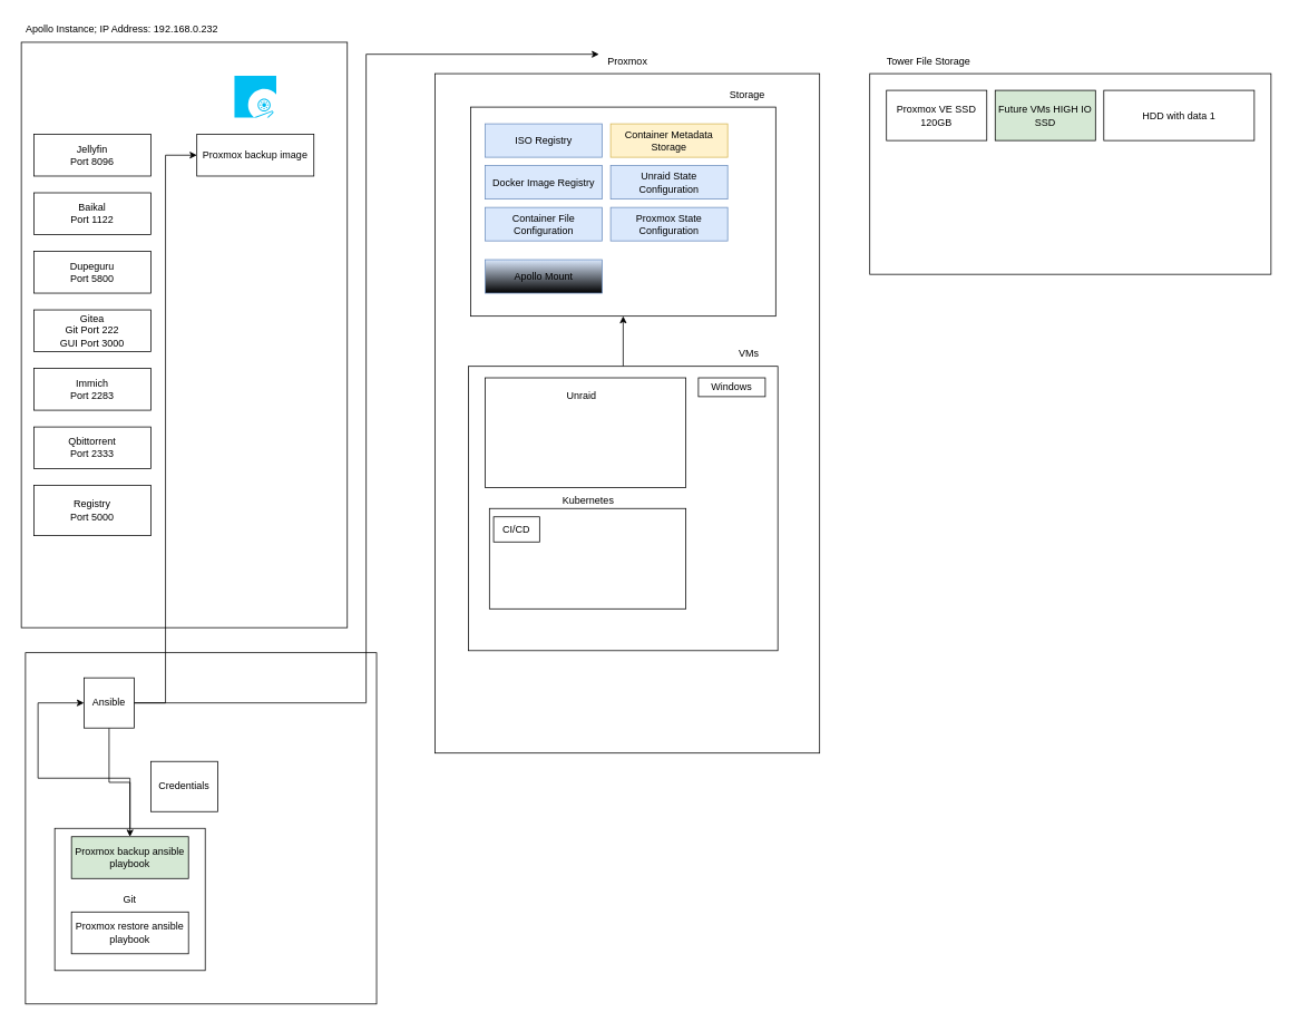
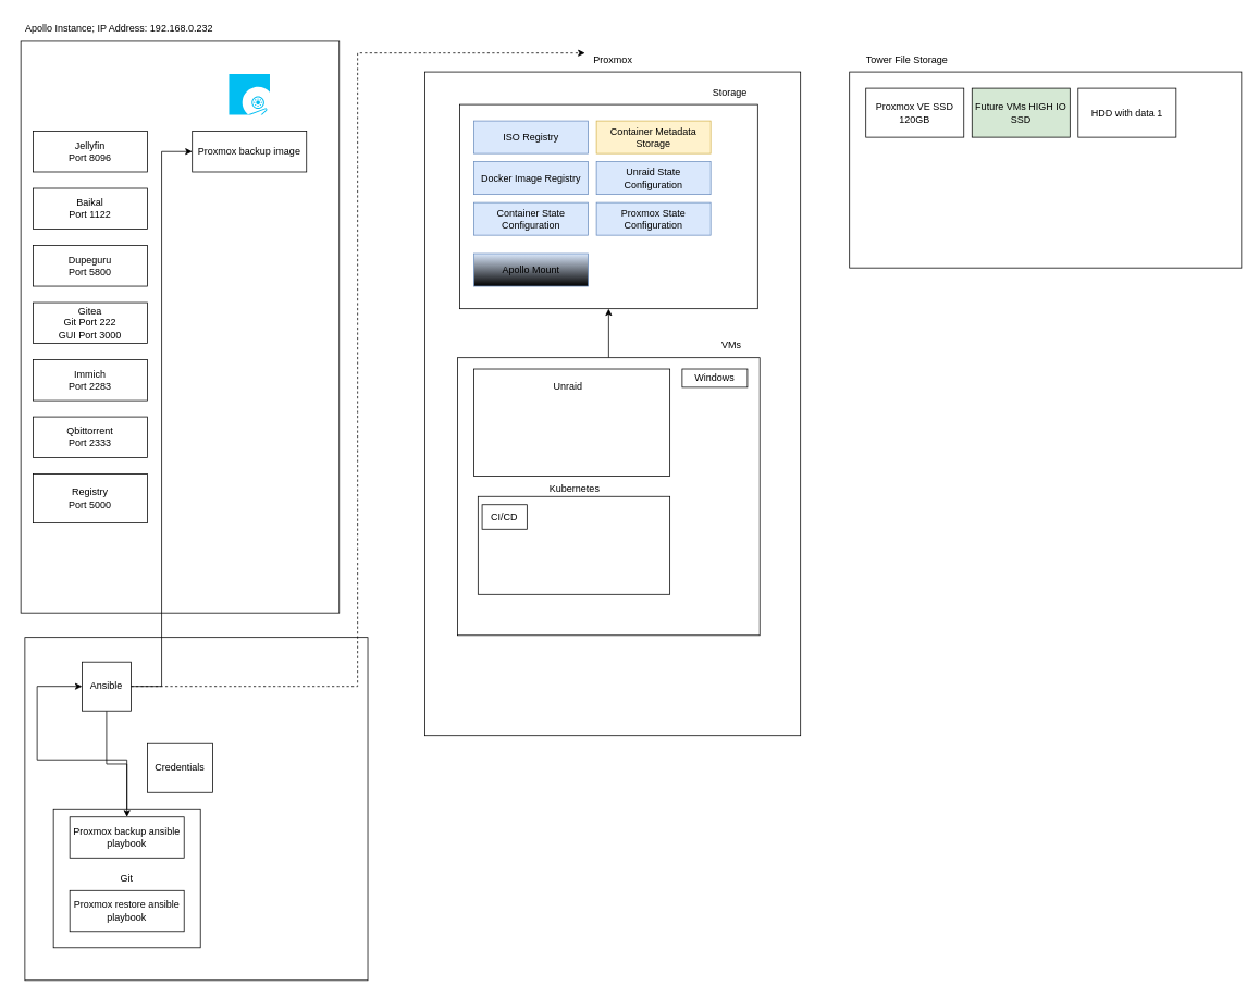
- <mxCell id="42" value="HDD with data 1" style="rounded=0;whiteSpace=wrap;html=1;" vertex="1" parent="1"><mxGeometry x="1320" y="107.5" width="180" height="60" as="geometry" /></mxCell>
+ <mxCell id="42" value="HDD with data 1" style="rounded=0;whiteSpace=wrap;html=1;" vertex="1" parent="1"><mxGeometry x="1320" y="107.5" width="120" height="60" as="geometry" /></mxCell>
- <mxCell id="36" value="Container File Configuration" style="rounded=0;whiteSpace=wrap;html=1;fillColor=#dae8fc;strokeColor=#6c8ebf;" vertex="1" parent="1"><mxGeometry x="580" y="247.5" width="140" height="40" as="geometry" /></mxCell>
+ <mxCell id="36" value="Container State Configuration" style="rounded=0;whiteSpace=wrap;html=1;fillColor=#dae8fc;strokeColor=#6c8ebf;" vertex="1" parent="1"><mxGeometry x="580" y="247.5" width="140" height="40" as="geometry" /></mxCell>
- <mxCell id="43" style="edgeStyle=orthogonalEdgeStyle;rounded=0;orthogonalLoop=1;jettySize=auto;html=1;entryX=0.014;entryY=0.228;entryDx=0;entryDy=0;entryPerimeter=0;" edge="1" parent="1" source="18" target="19"><mxGeometry relative="1" as="geometry" /></mxCell>
+ <mxCell id="43" style="edgeStyle=orthogonalEdgeStyle;rounded=0;orthogonalLoop=1;jettySize=auto;html=1;entryX=0.014;entryY=0.228;entryDx=0;entryDy=0;entryPerimeter=0;dashed=1;" edge="1" parent="1" source="18" target="19"><mxGeometry relative="1" as="geometry" /></mxCell>
- <mxCell id="47" value="Proxmox backup ansible playbook" style="rounded=0;whiteSpace=wrap;html=1;fillColor=#d5e8d4;" vertex="1" parent="1"><mxGeometry x="85" y="1000" width="140" height="50" as="geometry" /></mxCell>
+ <mxCell id="47" value="Proxmox backup ansible playbook" style="rounded=0;whiteSpace=wrap;html=1;" vertex="1" parent="1"><mxGeometry x="85" y="1000" width="140" height="50" as="geometry" /></mxCell>
